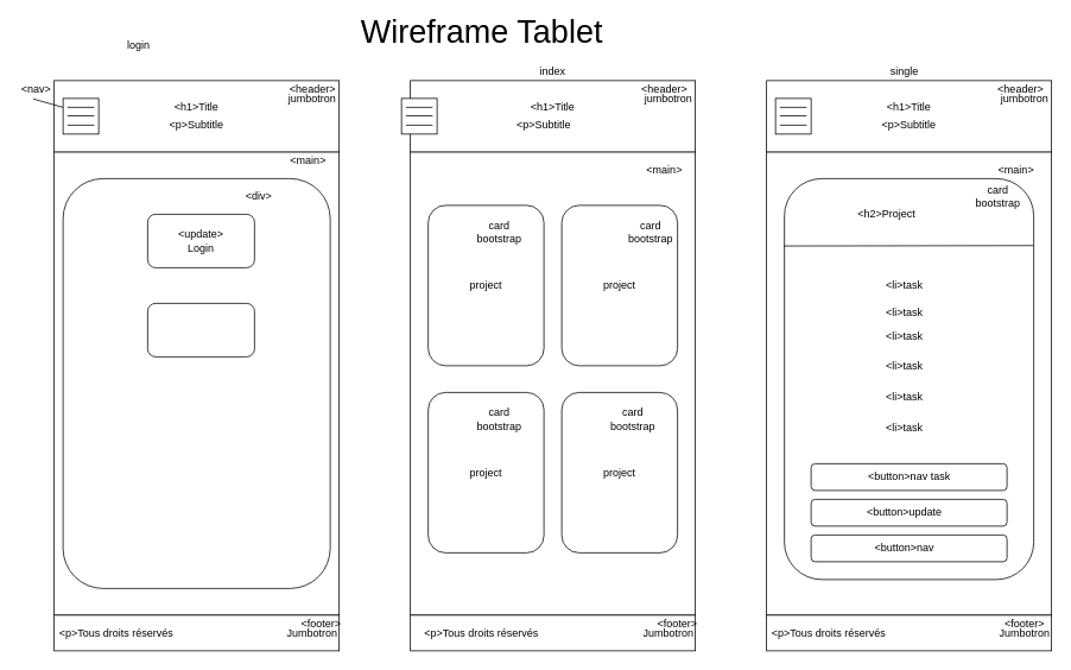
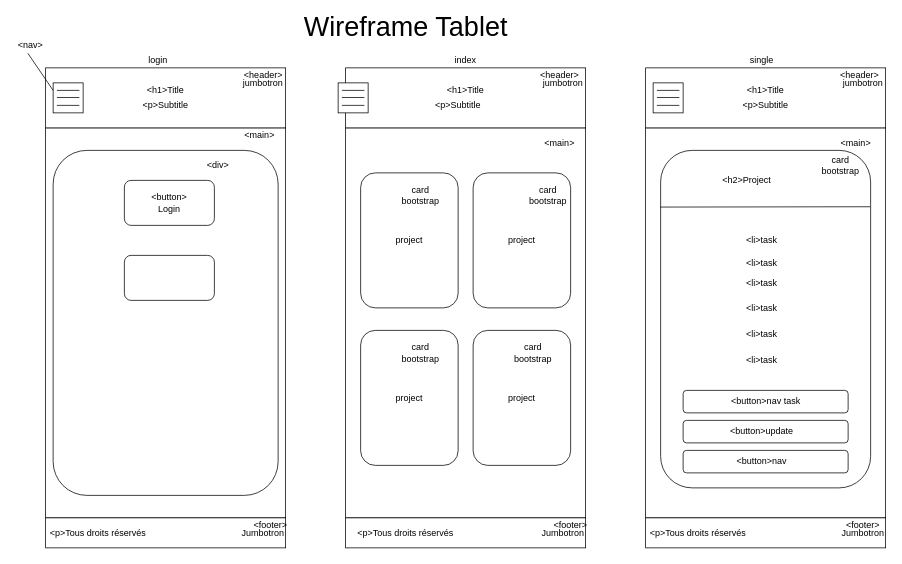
- <mxCell id="62" value="login" style="text;html=1;strokeColor=none;fillColor=none;align=center;verticalAlign=middle;whiteSpace=wrap;rounded=0;" vertex="1" parent="1"><mxGeometry x="135" y="40" width="40" height="20" as="geometry" /></mxCell>
+ <mxCell id="62" value="login" style="text;html=1;strokeColor=none;fillColor=none;align=center;verticalAlign=middle;whiteSpace=wrap;rounded=0;" vertex="1" parent="1"><mxGeometry x="190" y="70" width="40" height="20" as="geometry" /></mxCell>
- <mxCell id="14" value="&amp;lt;nav&amp;gt;" style="text;html=1;strokeColor=none;fillColor=none;align=center;verticalAlign=middle;whiteSpace=wrap;rounded=0;" vertex="1" parent="1"><mxGeometry y="90" width="40" height="20" as="geometry" x="20" /></mxCell>
+ <mxCell id="14" value="&amp;lt;nav&amp;gt;" style="text;html=1;strokeColor=none;fillColor=none;align=center;verticalAlign=middle;whiteSpace=wrap;rounded=0;" vertex="1" parent="1"><mxGeometry x="20" y="50" width="40" height="20" as="geometry" /></mxCell>
- <mxCell id="27" value="&amp;lt;update&amp;gt; Login" style="text;html=1;strokeColor=none;fillColor=none;align=center;verticalAlign=middle;whiteSpace=wrap;rounded=0;" vertex="1" parent="25"><mxGeometry x="40" y="20" width="40" height="20" as="geometry" /></mxCell>
+ <mxCell id="27" value="&amp;lt;button&amp;gt; Login" style="text;html=1;strokeColor=none;fillColor=none;align=center;verticalAlign=middle;whiteSpace=wrap;rounded=0;" vertex="1" parent="25"><mxGeometry x="40" y="20" width="40" height="20" as="geometry" /></mxCell>
